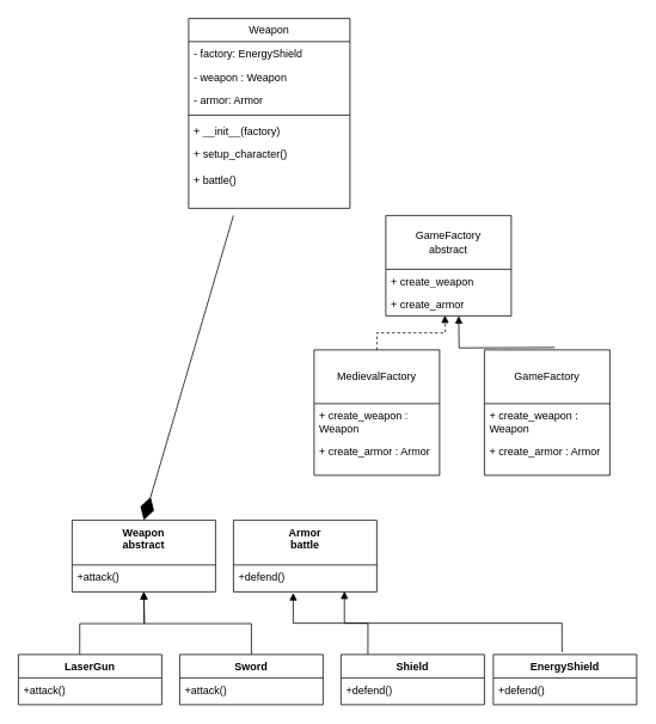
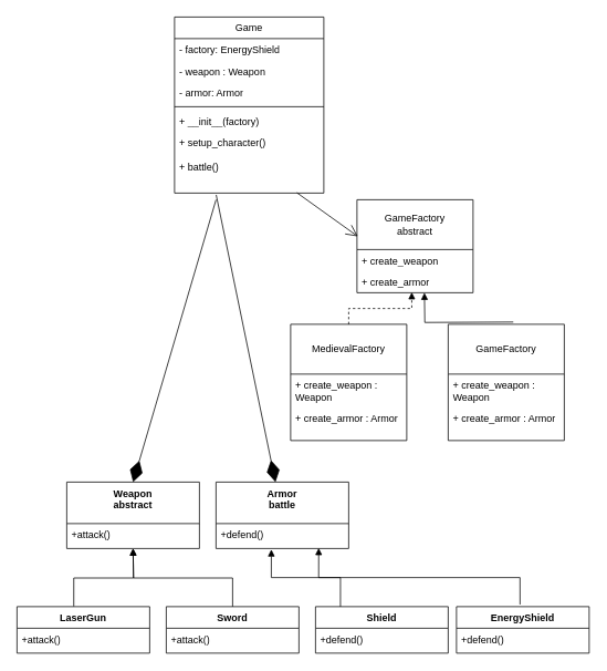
- <mxCell id="23" value="Weapon" style="swimlane;fontStyle=0;childLayout=stackLayout;horizontal=1;startSize=26;fillColor=none;horizontalStack=0;resizeParent=1;resizeParentMax=0;resizeLast=0;collapsible=1;marginBottom=0;whiteSpace=wrap;html=1;" vertex="1" parent="1"><mxGeometry x="210" y="20" width="180" height="212" as="geometry" /></mxCell>
+ <mxCell id="23" value="Game" style="swimlane;fontStyle=0;childLayout=stackLayout;horizontal=1;startSize=26;fillColor=none;horizontalStack=0;resizeParent=1;resizeParentMax=0;resizeLast=0;collapsible=1;marginBottom=0;whiteSpace=wrap;html=1;" vertex="1" parent="1"><mxGeometry x="210" y="20" width="180" height="212" as="geometry" /></mxCell>
+ <mxCell id="38" value="" style="endArrow=open;endFill=1;endSize=12;html=1;rounded=0;exitX=0.82;exitY=0.995;exitDx=0;exitDy=0;exitPerimeter=0;entryX=0.007;entryY=0.394;entryDx=0;entryDy=0;entryPerimeter=0;" edge="1" parent="1" source="29" target="14"><mxGeometry width="160" relative="1" as="geometry"><mxPoint x="270" y="420" as="sourcePoint" /><mxPoint x="430" y="420" as="targetPoint" /></mxGeometry></mxCell>
+ <mxCell id="36" value="" style="endArrow=diamondThin;endFill=1;endSize=24;html=1;rounded=0;exitX=0.279;exitY=1.029;exitDx=0;exitDy=0;exitPerimeter=0;" edge="1" parent="1" source="29" target="4"><mxGeometry width="160" relative="1" as="geometry"><mxPoint x="50" y="330" as="sourcePoint" /><mxPoint x="179" y="342" as="targetPoint" /></mxGeometry></mxCell>
